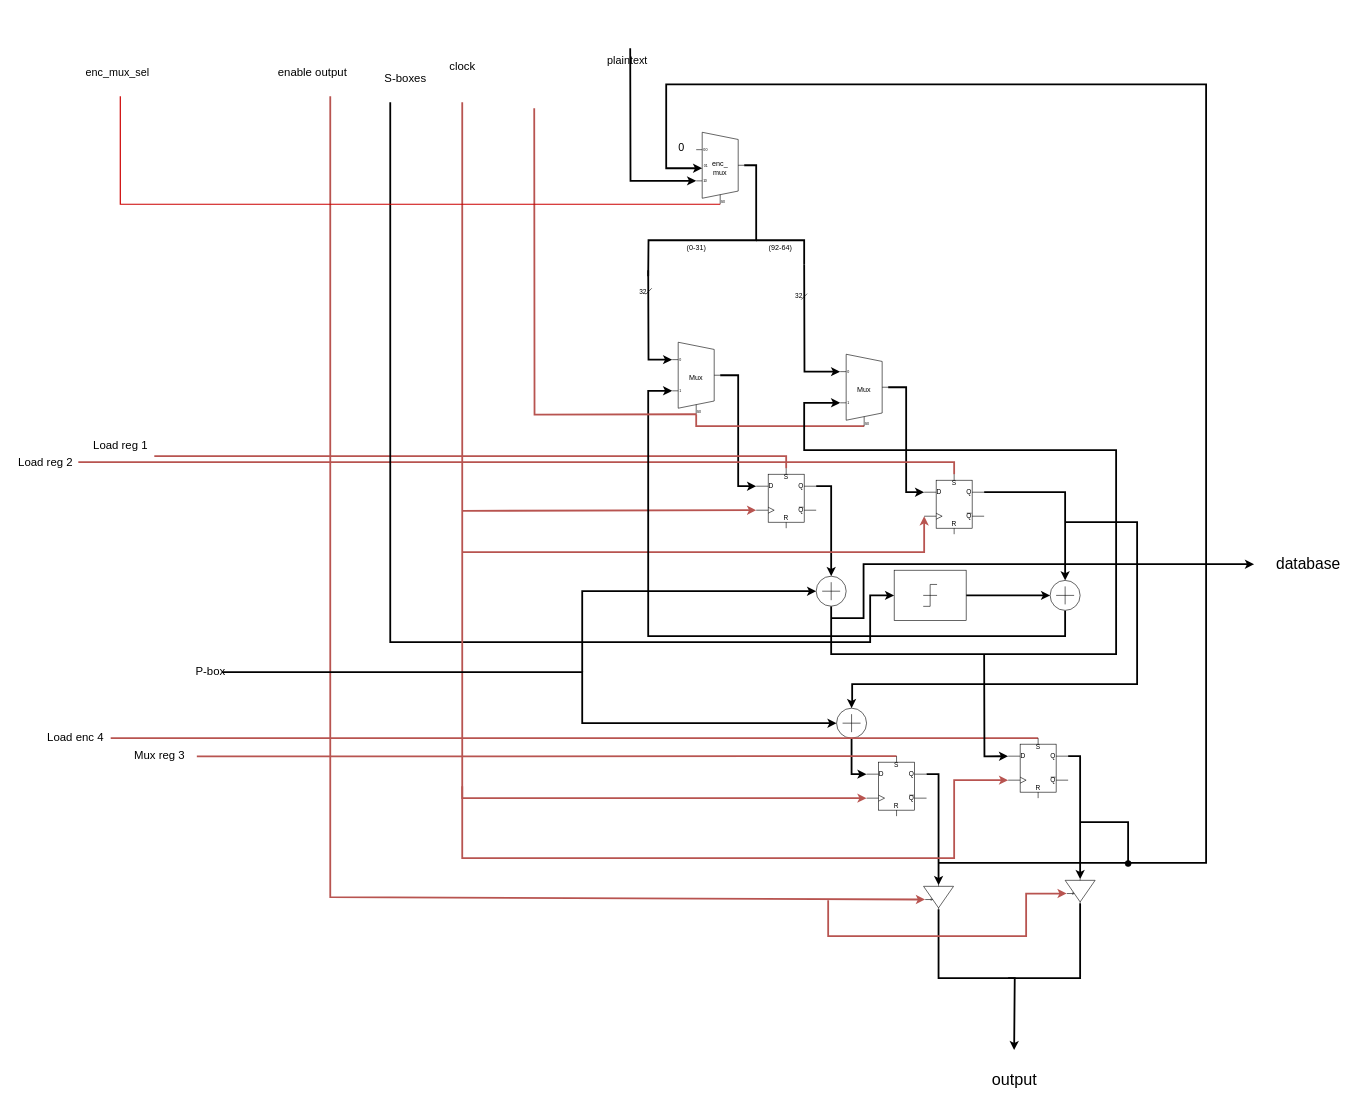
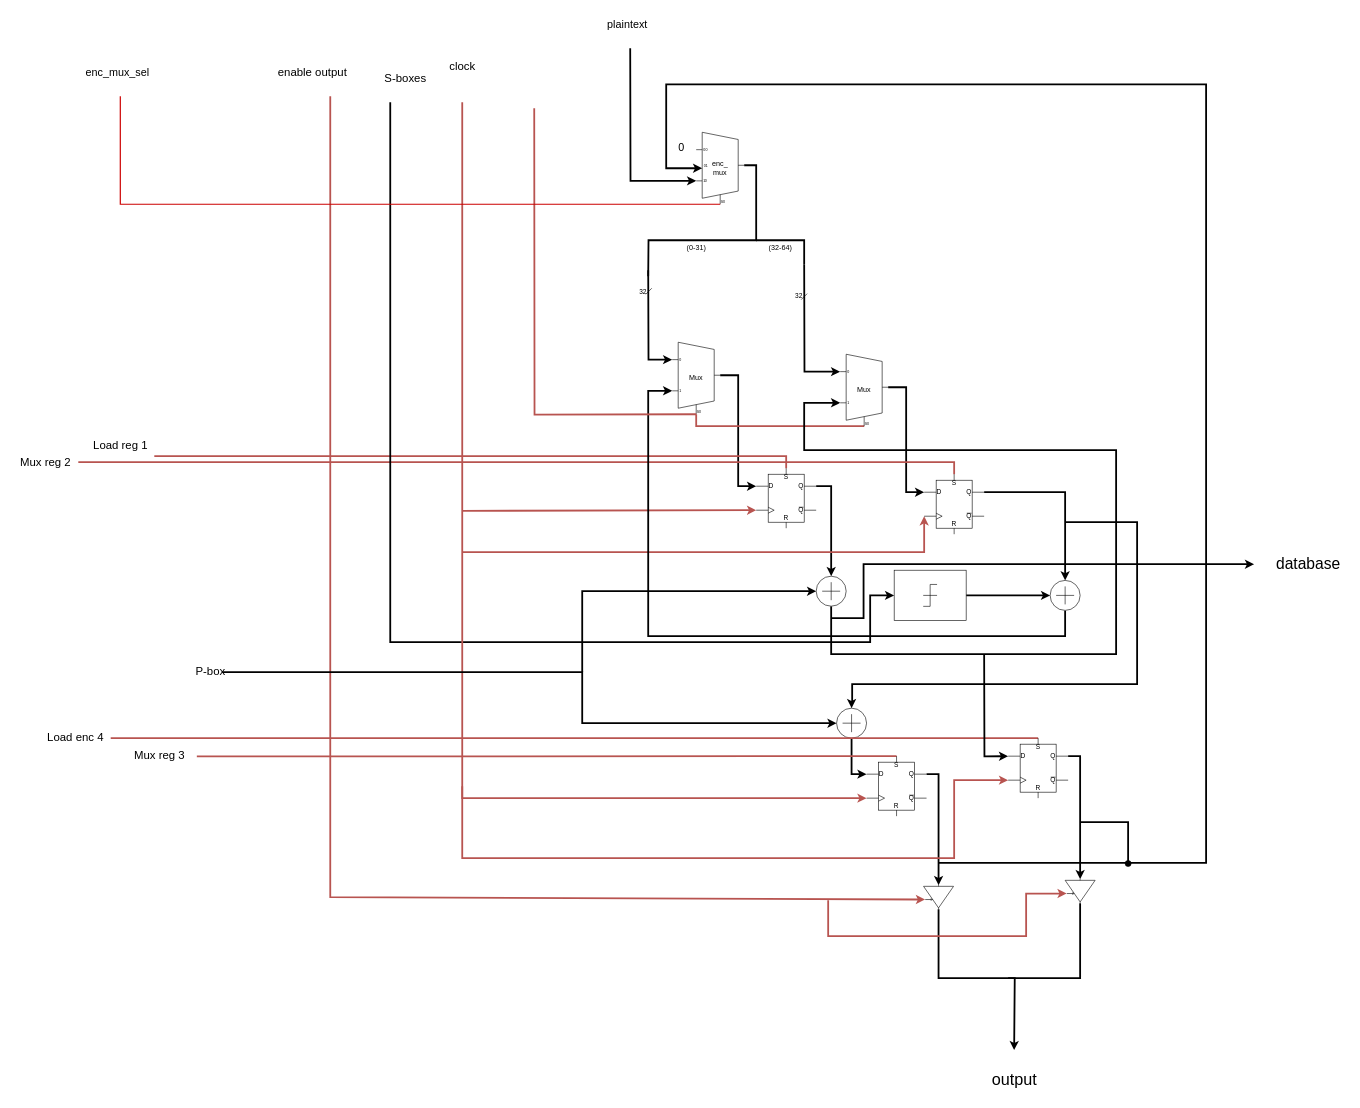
- <mxCell id="64" value="&lt;font style=&quot;font-size: 18px;&quot;&gt;plaintext&lt;/font&gt;" style="text;html=1;align=center;verticalAlign=middle;resizable=0;points=[];autosize=1;strokeColor=none;fillColor=none;" parent="1" vertex="1"><mxGeometry x="1000" y="80" width="90" height="40" as="geometry" /></mxCell>
+ <mxCell id="64" value="&lt;font style=&quot;font-size: 18px;&quot;&gt;plaintext&lt;/font&gt;" style="text;html=1;align=center;verticalAlign=middle;resizable=0;points=[];autosize=1;strokeColor=none;fillColor=none;" parent="1" vertex="1"><mxGeometry x="1000" y="20" width="90" height="40" as="geometry" /></mxCell>
- <mxCell id="67" value="(92-64)" style="text;html=1;align=center;verticalAlign=middle;resizable=0;points=[];autosize=1;strokeColor=none;fillColor=none;" parent="1" vertex="1"><mxGeometry x="1270" y="398" width="60" height="30" as="geometry" /></mxCell>
+ <mxCell id="67" value="(32-64)" style="text;html=1;align=center;verticalAlign=middle;resizable=0;points=[];autosize=1;strokeColor=none;fillColor=none;" parent="1" vertex="1"><mxGeometry x="1270" y="398" width="60" height="30" as="geometry" /></mxCell>
- <mxCell id="51" value="Load reg 2" style="text;html=1;align=center;verticalAlign=middle;resizable=0;points=[];autosize=1;strokeColor=none;fillColor=none;strokeWidth=5;fontSize=19;" parent="1" vertex="1"><mxGeometry x="20" y="750" width="110" height="40" as="geometry" /></mxCell>
+ <mxCell id="51" value="Mux reg 2" style="text;html=1;align=center;verticalAlign=middle;resizable=0;points=[];autosize=1;strokeColor=none;fillColor=none;strokeWidth=5;fontSize=19;" parent="1" vertex="1"><mxGeometry x="20" y="750" width="110" height="40" as="geometry" /></mxCell>
